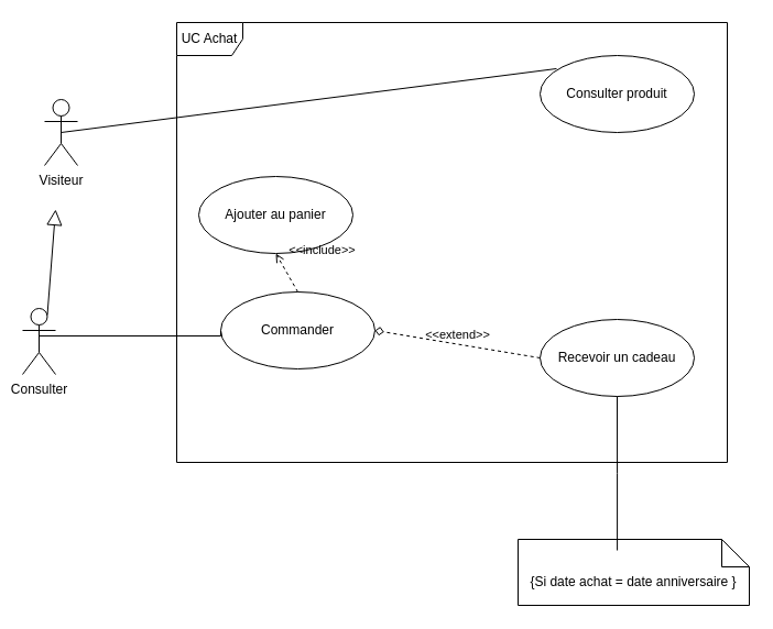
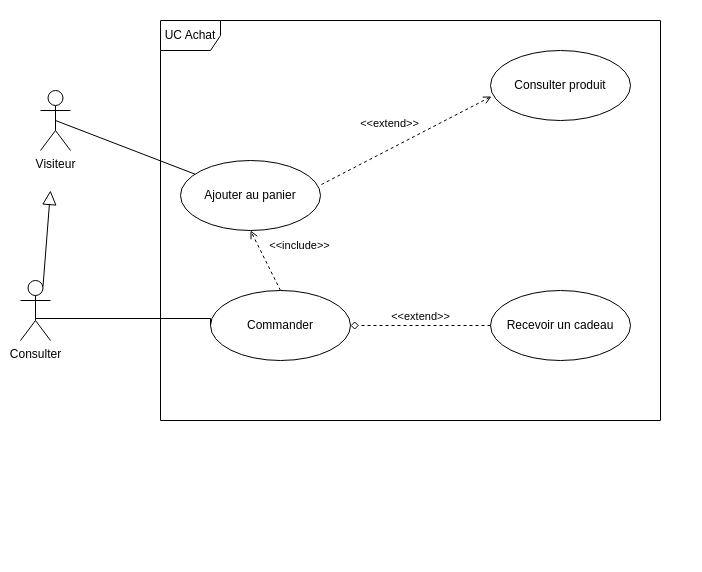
- <mxCell id="14" value="" style="endArrow=none;startArrow=none;endFill=0;startFill=0;endSize=8;html=1;verticalAlign=bottom;labelBackgroundColor=none;strokeWidth=1;rounded=0;exitX=0.5;exitY=0.5;exitDx=0;exitDy=0;exitPerimeter=0;entryX=0.107;entryY=0.171;entryDx=0;entryDy=0;entryPerimeter=0;" edge="1" parent="1" source="12" target="4"><mxGeometry width="160" relative="1" as="geometry"><mxPoint x="250" y="330" as="sourcePoint" /><mxPoint x="410" y="330" as="targetPoint" /></mxGeometry></mxCell>
+ <mxCell id="14" value="" style="endArrow=none;startArrow=none;endFill=0;startFill=0;endSize=8;html=1;verticalAlign=bottom;labelBackgroundColor=none;strokeWidth=1;rounded=0;exitX=0.5;exitY=0.5;exitDx=0;exitDy=0;exitPerimeter=0;" edge="1" parent="1" source="12" target="9"><mxGeometry width="160" relative="1" as="geometry"><mxPoint x="250" y="330" as="sourcePoint" /><mxPoint x="410" y="330" as="targetPoint" /></mxGeometry></mxCell>
+ <mxCell id="11" value="&amp;lt;&amp;lt;extend&amp;gt;&amp;gt;" style="html=1;verticalAlign=bottom;labelBackgroundColor=none;endArrow=open;endFill=0;dashed=1;rounded=0;entryX=0.007;entryY=0.657;entryDx=0;entryDy=0;entryPerimeter=0;exitX=1.007;exitY=0.343;exitDx=0;exitDy=0;exitPerimeter=0;" edge="1" parent="1" source="9" target="4"><mxGeometry x="-0.121" y="15" width="160" relative="1" as="geometry"><mxPoint x="290" y="174.5" as="sourcePoint" /><mxPoint x="450" y="174.5" as="targetPoint" /><mxPoint as="offset" /></mxGeometry></mxCell>
- <mxCell id="5" value="Commander" style="ellipse;whiteSpace=wrap;html=1;" vertex="1" parent="1"><mxGeometry x="200" y="265" width="140" height="70" as="geometry" /></mxCell>
+ <mxCell id="5" value="Commander" style="ellipse;whiteSpace=wrap;html=1;" vertex="1" parent="1"><mxGeometry x="210" y="290" width="140" height="70" as="geometry" /></mxCell>
- <mxCell id="16" value="" style="edgeStyle=elbowEdgeStyle;html=1;endArrow=none;elbow=vertical;rounded=0;entryX=0.5;entryY=1;entryDx=0;entryDy=0;exitX=0.429;exitY=0.167;exitDx=0;exitDy=0;exitPerimeter=0;" edge="1" parent="1" source="7" target="6"><mxGeometry width="160" relative="1" as="geometry"><mxPoint x="330" y="430" as="sourcePoint" /><mxPoint x="410" y="380" as="targetPoint" /></mxGeometry></mxCell>
- <mxCell id="7" value="{Si date achat = date anniversaire }" style="shape=note2;boundedLbl=1;whiteSpace=wrap;html=1;size=25;verticalAlign=top;align=center;" vertex="1" parent="1"><mxGeometry x="470" y="490" width="210" height="60" as="geometry" /></mxCell>
